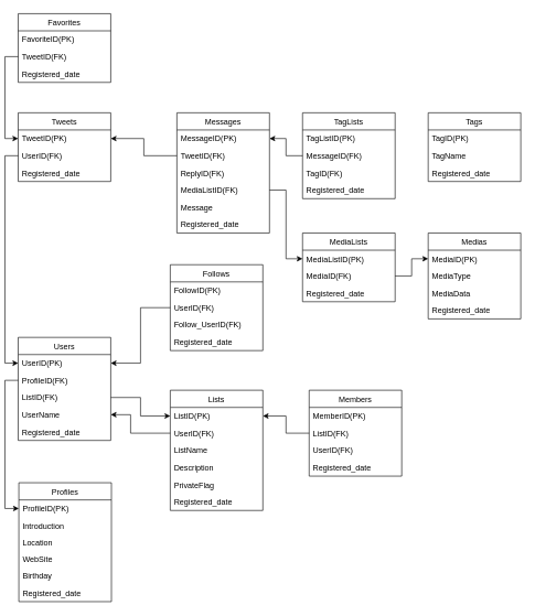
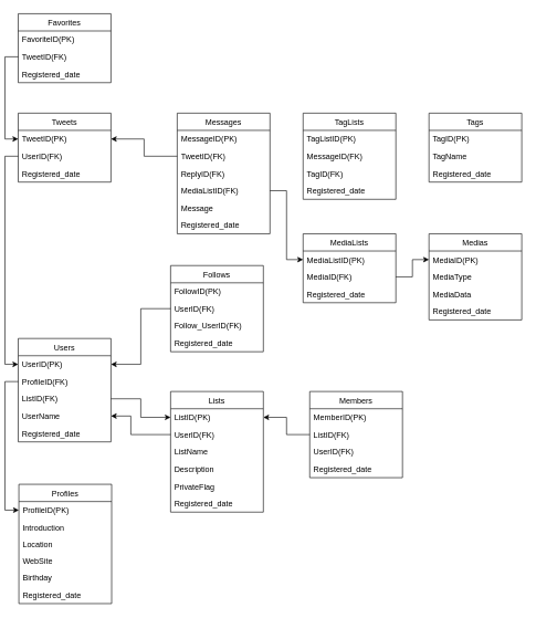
- <mxCell id="41" style="edgeStyle=orthogonalEdgeStyle;rounded=0;orthogonalLoop=1;jettySize=auto;html=1;" edge="1" parent="1" source="38" target="19"><mxGeometry relative="1" as="geometry" /></mxCell>
